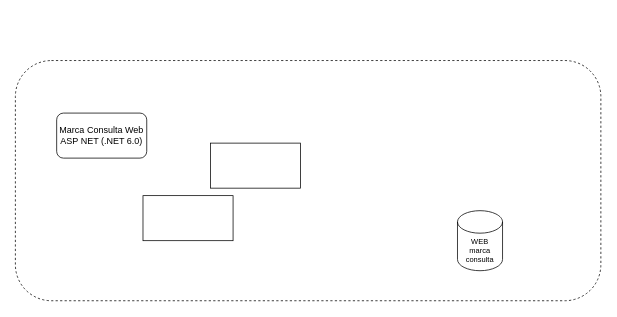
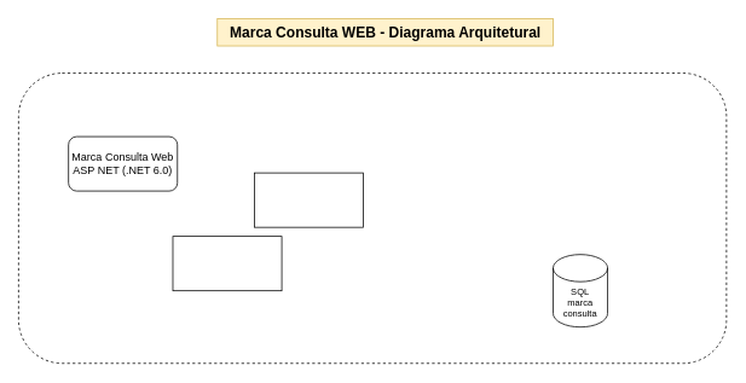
+ <mxCell id="4" value="&lt;b style=&quot;font-size: 16px;&quot;&gt;&lt;font style=&quot;font-size: 16px;&quot;&gt;Marca Consulta WEB - Diagrama Arquitetural&lt;/font&gt;&lt;/b&gt;" style="text;html=1;align=center;verticalAlign=middle;resizable=0;points=[];autosize=1;strokeColor=#d6b656;fillColor=#fff2cc;fontSize=16;" vertex="1" parent="1"><mxGeometry x="239" y="20" width="370" height="30" as="geometry" /></mxCell>
- <mxCell id="5" value="WEB&lt;br style=&quot;font-size: 10px;&quot;&gt;marca consulta" style="shape=cylinder3;whiteSpace=wrap;html=1;boundedLbl=1;backgroundOutline=1;size=15;fontSize=10;" vertex="1" parent="1"><mxGeometry x="609" y="280" width="60" height="80" as="geometry" /></mxCell>
+ <mxCell id="5" value="SQL&lt;br style=&quot;font-size: 10px;&quot;&gt;marca consulta" style="shape=cylinder3;whiteSpace=wrap;html=1;boundedLbl=1;backgroundOutline=1;size=15;fontSize=10;" vertex="1" parent="1"><mxGeometry x="609" y="280" width="60" height="80" as="geometry" /></mxCell>
